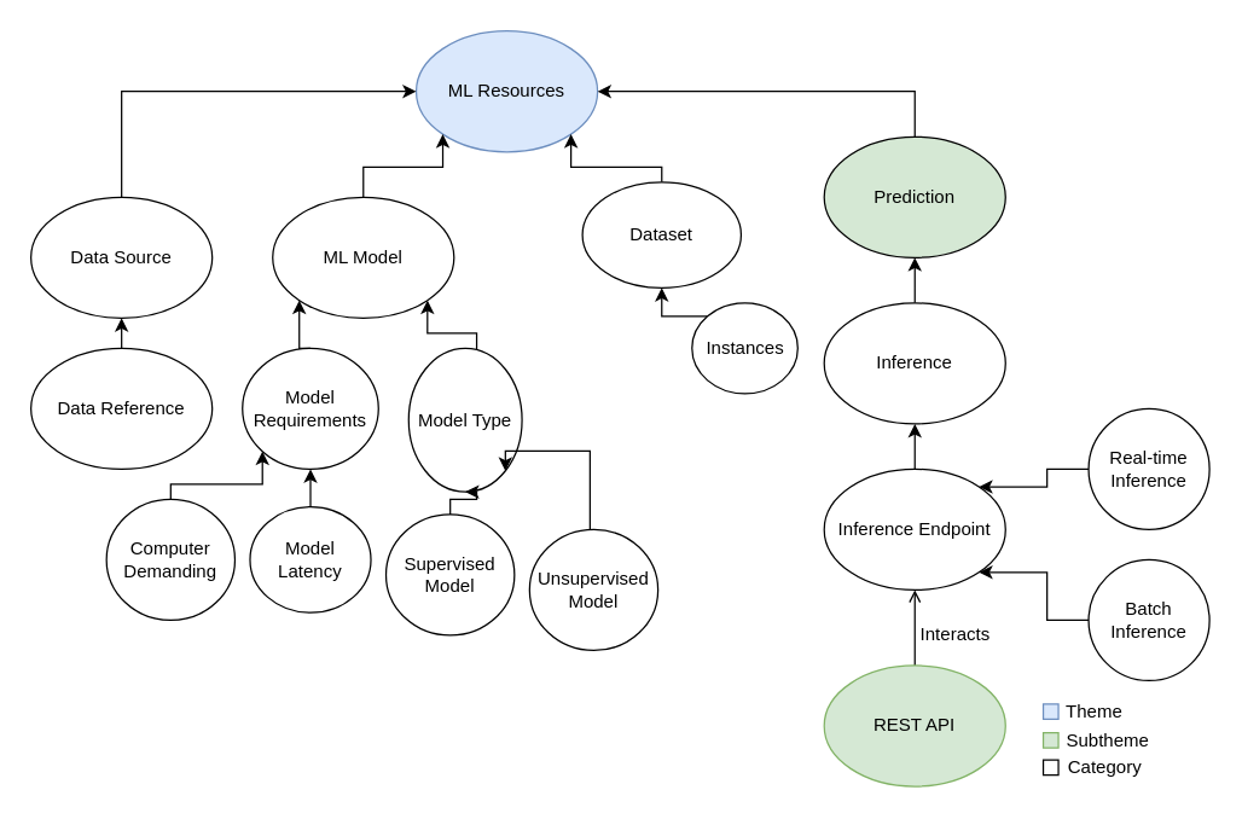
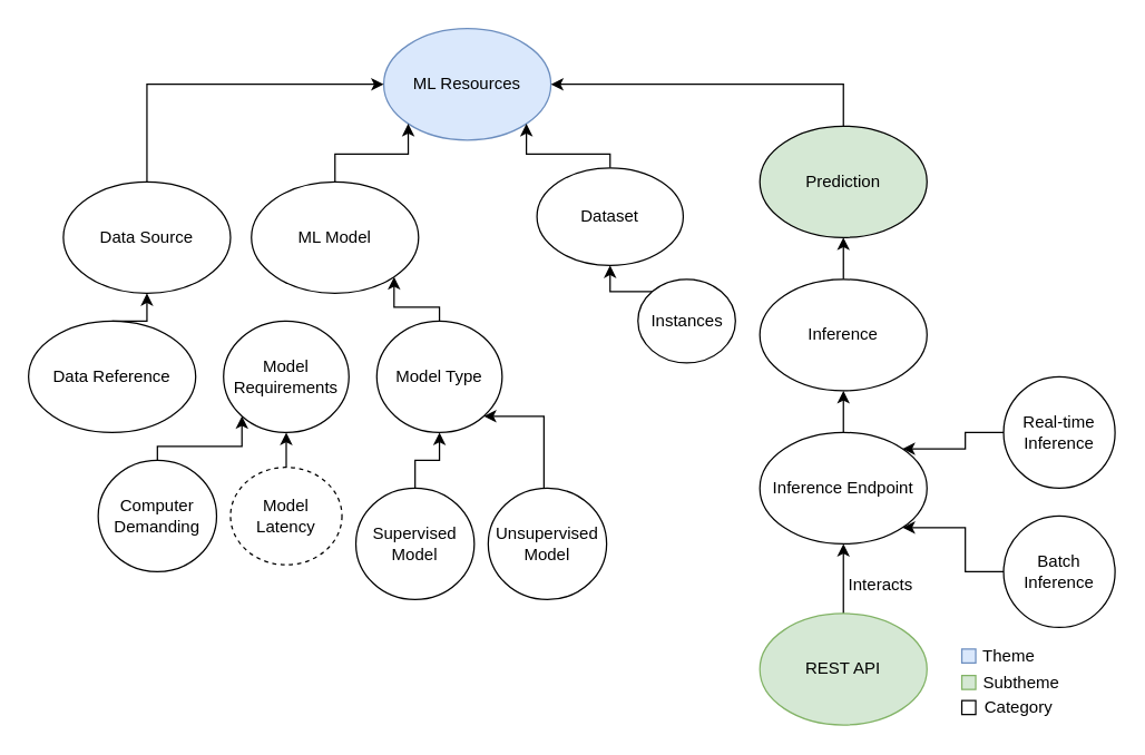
- <mxCell id="4" value="Data Source" style="ellipse;whiteSpace=wrap;html=1;" parent="1" vertex="1"><mxGeometry y="130" width="120" height="80" as="geometry" x="20" /></mxCell>
+ <mxCell id="4" value="Data Source" style="ellipse;whiteSpace=wrap;html=1;" parent="1" vertex="1"><mxGeometry x="45" y="130" width="120" height="80" as="geometry" /></mxCell>
- <mxCell id="9" style="edgeStyle=orthogonalEdgeStyle;rounded=0;orthogonalLoop=1;jettySize=auto;html=1;exitX=0.5;exitY=0;exitDx=0;exitDy=0;entryX=0;entryY=1;entryDx=0;entryDy=0;" parent="1" source="10" target="8" edge="1"><mxGeometry relative="1" as="geometry" /></mxCell>
- <mxCell id="12" value="Model Type" style="ellipse;whiteSpace=wrap;html=1;" parent="1" vertex="1"><mxGeometry x="270" y="230" width="75" height="95" as="geometry" /></mxCell>
+ <mxCell id="12" value="Model Type" style="ellipse;whiteSpace=wrap;html=1;" parent="1" vertex="1"><mxGeometry x="270" y="230" width="90" height="80" as="geometry" /></mxCell>
- <mxCell id="20" value="Model Latency" style="ellipse;whiteSpace=wrap;html=1;" parent="1" vertex="1"><mxGeometry x="165" y="335" width="80" height="70" as="geometry" /></mxCell>
+ <mxCell id="20" value="Model Latency" style="ellipse;whiteSpace=wrap;html=1;dashed=1;" parent="1" vertex="1"><mxGeometry x="165" y="335" width="80" height="70" as="geometry" /></mxCell>
- <mxCell id="14" value="Supervised Model" style="ellipse;whiteSpace=wrap;html=1;" parent="1" vertex="1"><mxGeometry x="255" y="340" width="85" height="80" as="geometry" /></mxCell>
+ <mxCell id="14" value="Supervised Model" style="ellipse;whiteSpace=wrap;html=1;" parent="1" vertex="1"><mxGeometry x="255" y="350" width="85" height="80" as="geometry" /></mxCell>
- <mxCell id="27" style="edgeStyle=orthogonalEdgeStyle;rounded=0;orthogonalLoop=1;jettySize=auto;html=1;exitX=0.5;exitY=0;exitDx=0;exitDy=0;entryX=0.5;entryY=1;entryDx=0;entryDy=0;endArrow=open;" parent="1" source="28" target="26" edge="1"><mxGeometry relative="1" as="geometry" /></mxCell>
+ <mxCell id="27" style="edgeStyle=orthogonalEdgeStyle;rounded=0;orthogonalLoop=1;jettySize=auto;html=1;exitX=0.5;exitY=0;exitDx=0;exitDy=0;entryX=0.5;entryY=1;entryDx=0;entryDy=0;" parent="1" source="28" target="26" edge="1"><mxGeometry relative="1" as="geometry" /></mxCell>
